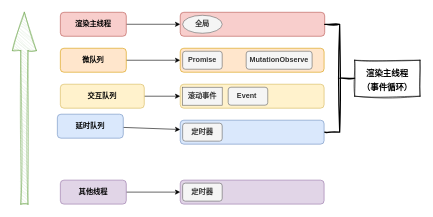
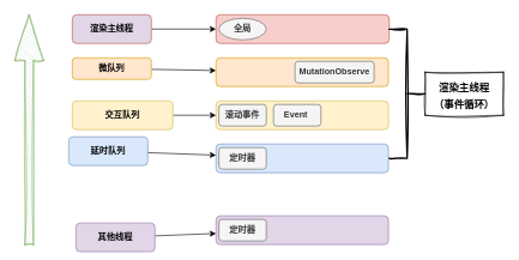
- <mxCell id="3" value="&lt;b&gt;渲染主线程&lt;/b&gt;" style="rounded=1;whiteSpace=wrap;html=1;fillColor=#f8cecc;strokeColor=#b85450;" parent="1" vertex="1"><mxGeometry x="100" y="20" width="110" height="40" as="geometry" /></mxCell>
+ <mxCell id="3" value="&lt;b&gt;渲染主线程&lt;/b&gt;" style="rounded=1;whiteSpace=wrap;html=1;fillColor=#e1d5e7;strokeColor=#b85450;" parent="1" vertex="1"><mxGeometry x="100" y="20" width="110" height="40" as="geometry" /></mxCell>
- <mxCell id="5" value="&lt;b&gt;微队列&lt;/b&gt;" style="rounded=1;whiteSpace=wrap;html=1;fillColor=#ffe6cc;strokeColor=#d79b00;" parent="1" vertex="1"><mxGeometry x="100" y="80" width="110" height="40" as="geometry" /></mxCell>
+ <mxCell id="5" value="&lt;b&gt;微队列&lt;/b&gt;" style="rounded=1;whiteSpace=wrap;html=1;fillColor=#ffe6cc;strokeColor=#d79b00;" parent="1" vertex="1"><mxGeometry x="100" y="80" width="110" height="30" as="geometry" /></mxCell>
- <mxCell id="22" value="&lt;b&gt;Promise&lt;/b&gt;" style="rounded=1;whiteSpace=wrap;html=1;fillColor=#f5f5f5;fontColor=#333333;strokeColor=#666666;" parent="1" vertex="1"><mxGeometry x="304" y="85" width="66" height="30" as="geometry" /></mxCell>
- <mxCell id="24" value="&lt;b&gt;滚动事件&lt;/b&gt;" style="whiteSpace=wrap;html=1;fillColor=#f5f5f5;fontColor=#333333;strokeColor=#666666;rounded=0;" parent="1" vertex="1"><mxGeometry x="304" y="145" width="66" height="30" as="geometry" /></mxCell>
+ <mxCell id="24" value="&lt;b&gt;滚动事件&lt;/b&gt;" style="rounded=1;whiteSpace=wrap;html=1;fillColor=#f5f5f5;fontColor=#333333;strokeColor=#666666;" parent="1" vertex="1"><mxGeometry x="304" y="145" width="66" height="30" as="geometry" /></mxCell>
- <mxCell id="11" value="&lt;b&gt;其他线程&lt;/b&gt;" style="rounded=1;whiteSpace=wrap;html=1;fillColor=#e1d5e7;strokeColor=#9673a6;" parent="1" vertex="1"><mxGeometry x="100" y="300" width="110" height="40" as="geometry" /></mxCell>
+ <mxCell id="11" value="&lt;b&gt;其他线程&lt;/b&gt;" style="rounded=1;whiteSpace=wrap;html=1;fillColor=#e1d5e7;strokeColor=#9673a6;" parent="1" vertex="1"><mxGeometry x="105" y="310" width="110" height="40" as="geometry" /></mxCell>
